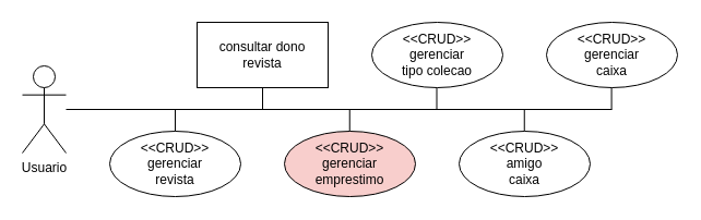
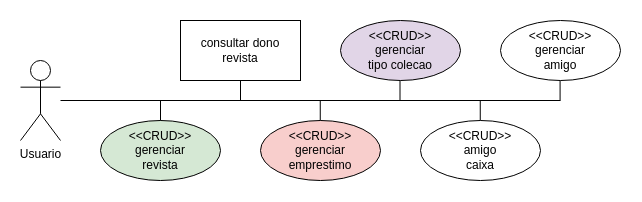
- <mxCell id="5" value="&lt;div&gt;&amp;lt;&amp;lt;CRUD&amp;gt;&amp;gt;&lt;/div&gt;&lt;div&gt;gerenciar&lt;/div&gt;tipo colecao" style="ellipse;whiteSpace=wrap;html=1;" vertex="1" parent="1"><mxGeometry x="340" y="20" width="120" height="60" as="geometry" /></mxCell>
+ <mxCell id="5" value="&lt;div&gt;&amp;lt;&amp;lt;CRUD&amp;gt;&amp;gt;&lt;/div&gt;&lt;div&gt;gerenciar&lt;/div&gt;tipo colecao" style="ellipse;whiteSpace=wrap;html=1;fillColor=#e1d5e7;" vertex="1" parent="1"><mxGeometry x="340" y="20" width="120" height="60" as="geometry" /></mxCell>
- <mxCell id="7" value="&lt;div&gt;&amp;lt;&amp;lt;CRUD&amp;gt;&amp;gt;&lt;/div&gt;&lt;div&gt;gerenciar&lt;/div&gt;caixa" style="ellipse;whiteSpace=wrap;html=1;" vertex="1" parent="1"><mxGeometry x="500" y="20" width="120" height="60" as="geometry" /></mxCell>
+ <mxCell id="7" value="&lt;div&gt;&amp;lt;&amp;lt;CRUD&amp;gt;&amp;gt;&lt;/div&gt;&lt;div&gt;gerenciar&lt;/div&gt;amigo" style="ellipse;whiteSpace=wrap;html=1;" vertex="1" parent="1"><mxGeometry x="500" y="20" width="120" height="60" as="geometry" /></mxCell>
- <mxCell id="3" value="&lt;div&gt;&amp;lt;&amp;lt;CRUD&amp;gt;&amp;gt;&lt;/div&gt;&lt;div&gt;gerenciar&lt;/div&gt;&lt;div&gt;revista&lt;br&gt;&lt;/div&gt;" style="ellipse;whiteSpace=wrap;html=1;" vertex="1" parent="1"><mxGeometry x="100" y="120" width="120" height="60" as="geometry" /></mxCell>
+ <mxCell id="3" value="&lt;div&gt;&amp;lt;&amp;lt;CRUD&amp;gt;&amp;gt;&lt;/div&gt;&lt;div&gt;gerenciar&lt;/div&gt;&lt;div&gt;revista&lt;br&gt;&lt;/div&gt;" style="ellipse;whiteSpace=wrap;html=1;fillColor=#d5e8d4;" vertex="1" parent="1"><mxGeometry x="100" y="120" width="120" height="60" as="geometry" /></mxCell>
